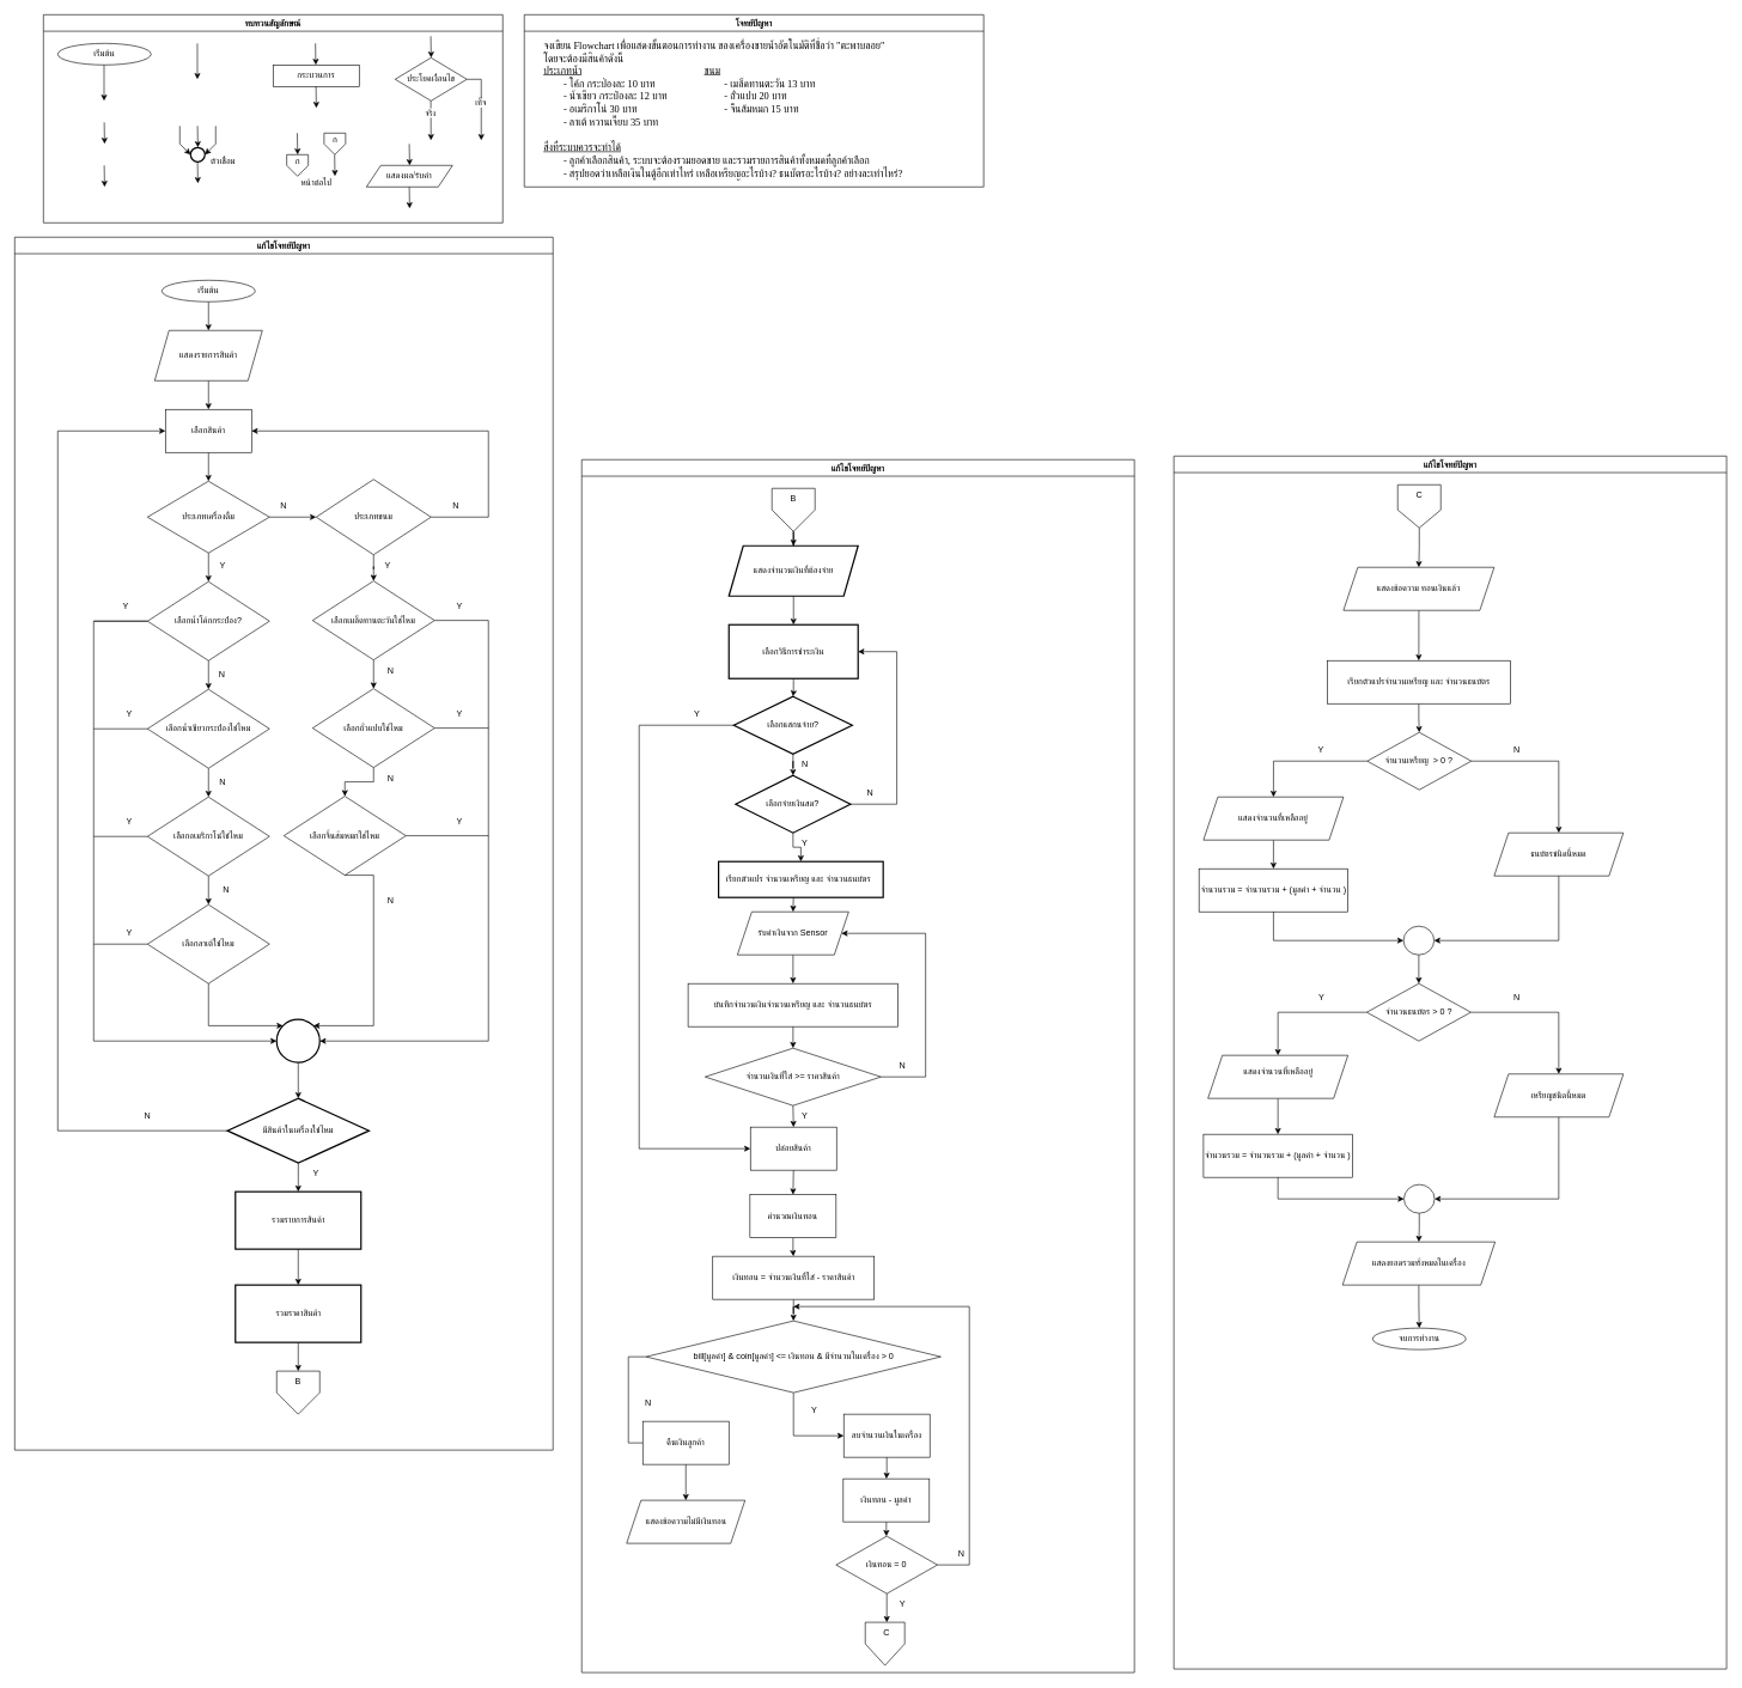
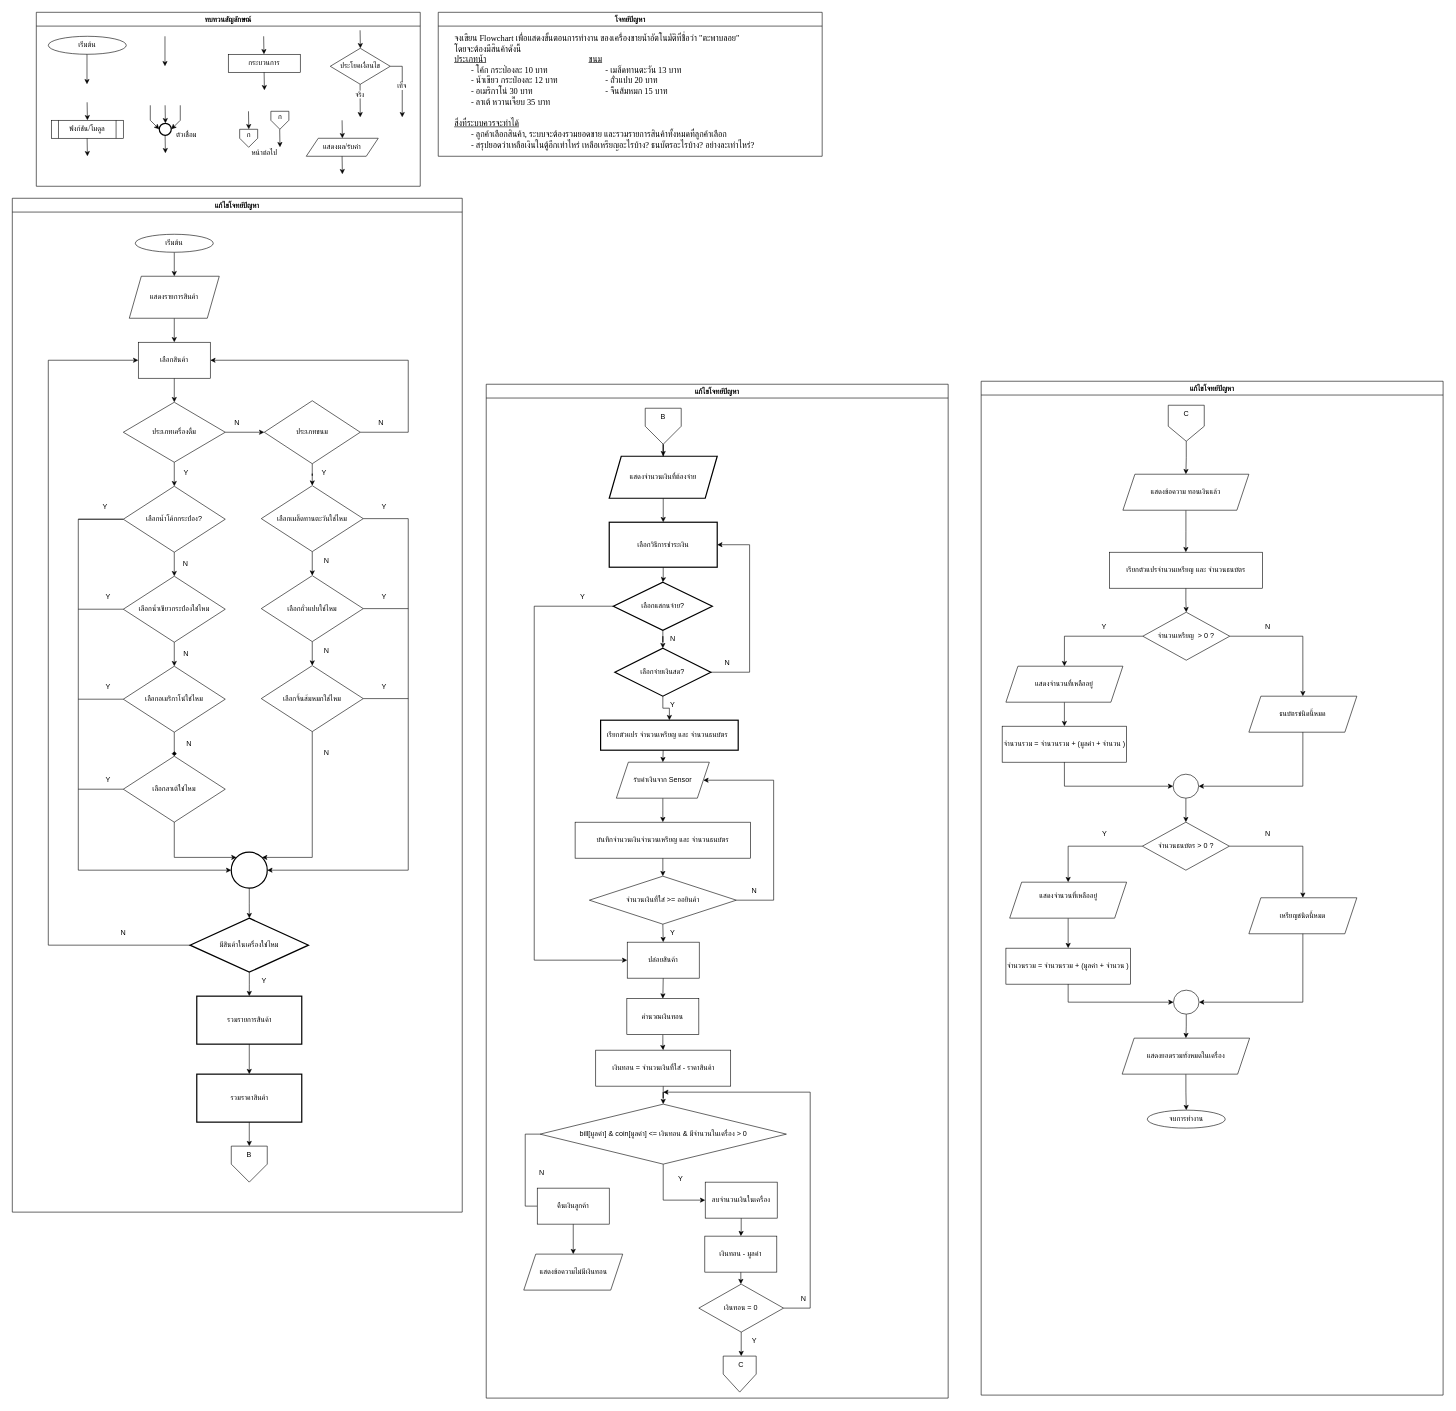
+ <mxCell id="15" value="&lt;font data-font-src=&quot;https://fonts.googleapis.com/css?family=Sarabun&quot; face=&quot;Sarabun&quot;&gt;ฟังก์ชัน/โมดูล&lt;/font&gt;" style="shape=process;whiteSpace=wrap;html=1;backgroundOutline=1;" parent="2" vertex="1"><mxGeometry x="25" y="180" width="120" height="30" as="geometry" /></mxCell>
- <mxCell id="64" value="เลือกจิ้นส้มหมกใช่ไหม" style="rhombus;whiteSpace=wrap;html=1;" parent="34" vertex="1"><mxGeometry x="375" y="779" width="170" height="110" as="geometry" /></mxCell>
+ <mxCell id="64" value="เลือกจิ้นส้มหมกใช่ไหม" style="rhombus;whiteSpace=wrap;html=1;" parent="34" vertex="1"><mxGeometry x="415" y="779" width="170" height="110" as="geometry" /></mxCell>
- <mxCell id="50" value="" style="edgeStyle=orthogonalEdgeStyle;rounded=0;orthogonalLoop=1;jettySize=auto;html=1;" parent="34" source="51" target="52" edge="1"><mxGeometry relative="1" as="geometry" /></mxCell>
+ <mxCell id="50" value="" style="edgeStyle=orthogonalEdgeStyle;rounded=0;orthogonalLoop=1;jettySize=auto;html=1;endArrow=diamond;" parent="34" source="51" target="52" edge="1"><mxGeometry relative="1" as="geometry" /></mxCell>
- <mxCell id="122" value="จำนวนเงินที่ใส่ &amp;gt;= ราคาสินค้า" style="rhombus;whiteSpace=wrap;html=1;" parent="101" vertex="1"><mxGeometry x="171.88" y="820" width="245" height="80" as="geometry" /></mxCell>
+ <mxCell id="122" value="จำนวนเงินที่ใส่ &amp;gt;= ออยินค้า" style="rhombus;whiteSpace=wrap;html=1;" parent="101" vertex="1"><mxGeometry x="171.88" y="820" width="245" height="80" as="geometry" /></mxCell>
